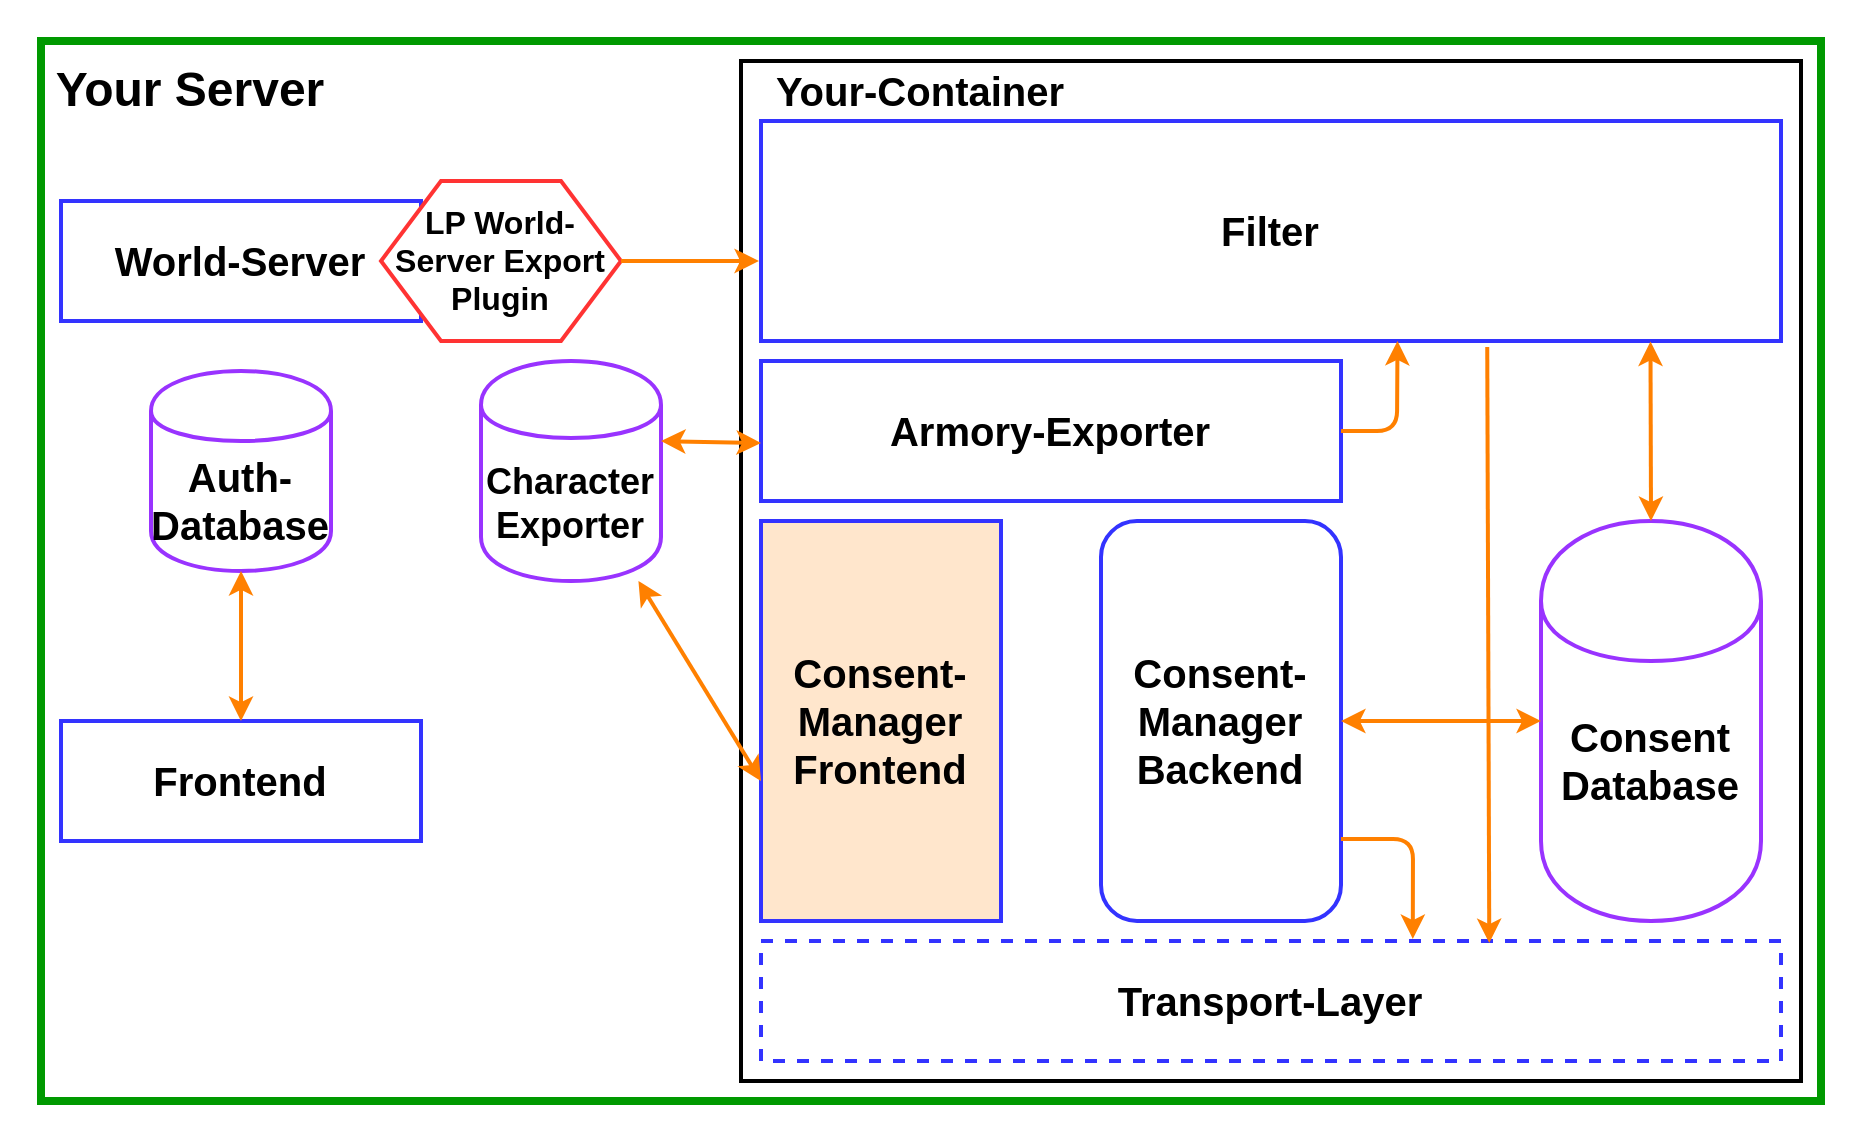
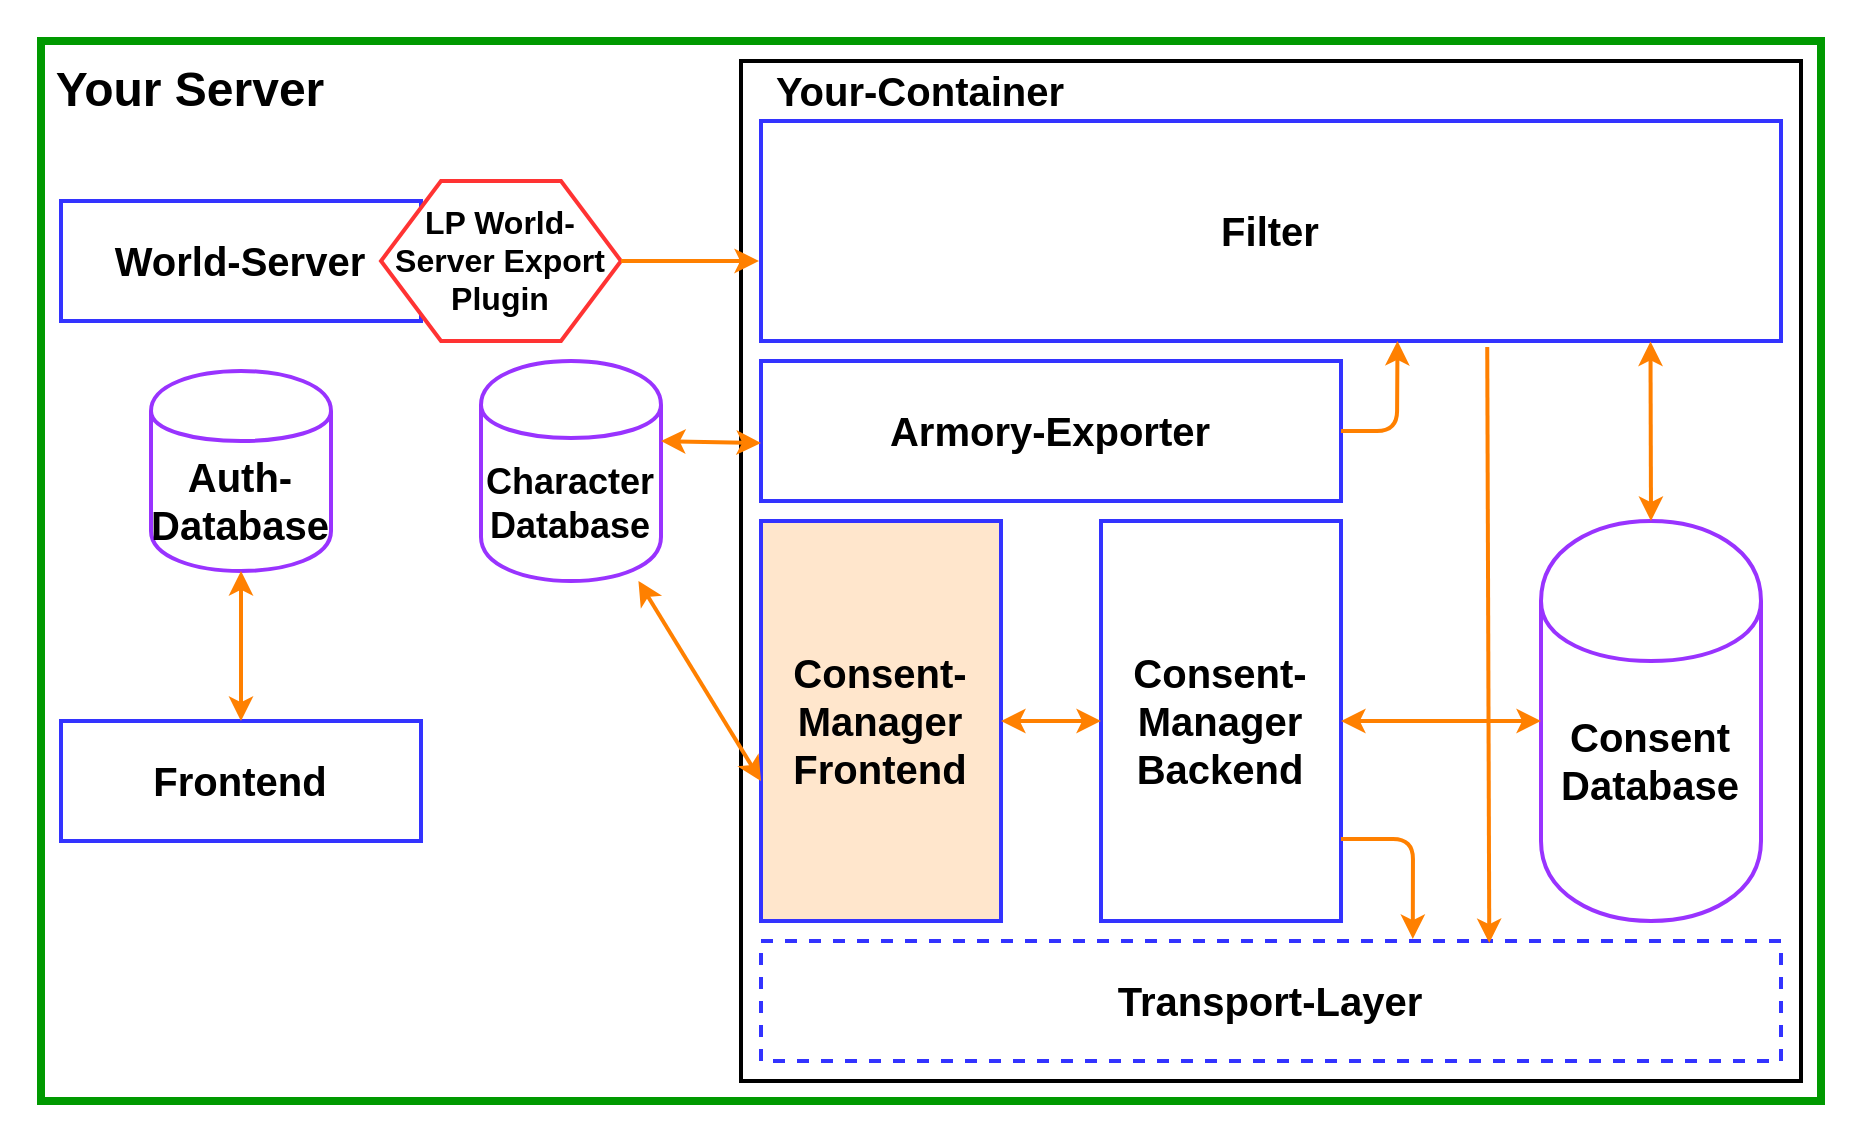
- <mxCell id="25" value="&lt;font style=&quot;font-size: 18px&quot;&gt;&lt;b&gt;Character Exporter&lt;br&gt;&lt;/b&gt;&lt;/font&gt;" style="shape=cylinder;whiteSpace=wrap;html=1;boundedLbl=1;backgroundOutline=1;strokeColor=#9933FF;strokeWidth=2;fillColor=#ffffff;" vertex="1" parent="1"><mxGeometry x="240" y="180" width="90" height="110" as="geometry" /></mxCell>
+ <mxCell id="25" value="&lt;font style=&quot;font-size: 18px&quot;&gt;&lt;b&gt;Character Database&lt;br&gt;&lt;/b&gt;&lt;/font&gt;" style="shape=cylinder;whiteSpace=wrap;html=1;boundedLbl=1;backgroundOutline=1;strokeColor=#9933FF;strokeWidth=2;fillColor=#ffffff;" vertex="1" parent="1"><mxGeometry x="240" y="180" width="90" height="110" as="geometry" /></mxCell>
+ <mxCell id="17" value="" style="endArrow=classic;startArrow=classic;html=1;entryX=0;entryY=0.5;entryDx=0;entryDy=0;exitX=1;exitY=0.5;exitDx=0;exitDy=0;strokeWidth=2;strokeColor=#FF8000;" edge="1" parent="1" source="11" target="15"><mxGeometry width="50" height="50" relative="1" as="geometry"><mxPoint x="30" y="610" as="sourcePoint" /><mxPoint x="80" y="560" as="targetPoint" /></mxGeometry></mxCell>
- <mxCell id="15" value="&lt;font style=&quot;font-size: 20px&quot;&gt;&lt;b&gt;Consent-Manager Backend&lt;br&gt;&lt;/b&gt;&lt;/font&gt;" style="whiteSpace=wrap;html=1;strokeColor=#3333FF;strokeWidth=2;fillColor=#ffffff;rounded=1;" vertex="1" parent="1"><mxGeometry x="550" y="260" width="120" height="200" as="geometry" /></mxCell>
+ <mxCell id="15" value="&lt;font style=&quot;font-size: 20px&quot;&gt;&lt;b&gt;Consent-Manager Backend&lt;br&gt;&lt;/b&gt;&lt;/font&gt;" style="rounded=0;whiteSpace=wrap;html=1;strokeColor=#3333FF;strokeWidth=2;fillColor=#ffffff;" vertex="1" parent="1"><mxGeometry x="550" y="260" width="120" height="200" as="geometry" /></mxCell>
